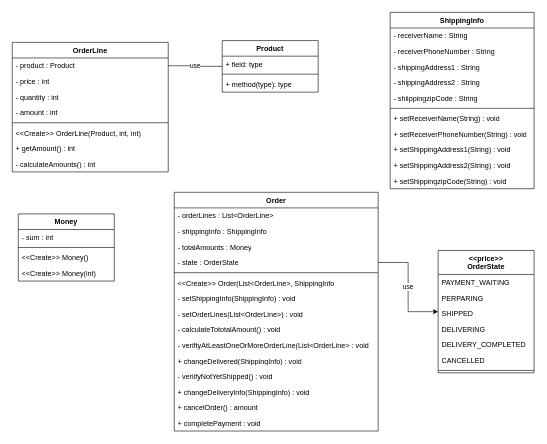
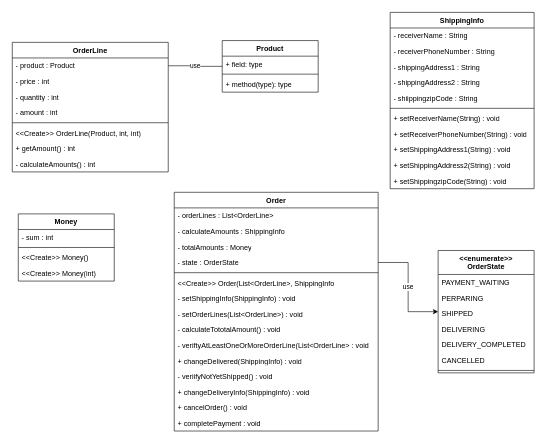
- <mxCell id="4" value="- shippingInfo : ShippingInfo" style="text;strokeColor=none;fillColor=none;align=left;verticalAlign=top;spacingLeft=4;spacingRight=4;overflow=hidden;rotatable=0;points=[[0,0.5],[1,0.5]];portConstraint=eastwest;whiteSpace=wrap;html=1;" vertex="1" parent="2"><mxGeometry y="52" width="340" height="26" as="geometry" /></mxCell>
+ <mxCell id="4" value="- calculateAmounts : ShippingInfo" style="text;strokeColor=none;fillColor=none;align=left;verticalAlign=top;spacingLeft=4;spacingRight=4;overflow=hidden;rotatable=0;points=[[0,0.5],[1,0.5]];portConstraint=eastwest;whiteSpace=wrap;html=1;" vertex="1" parent="2"><mxGeometry y="52" width="340" height="26" as="geometry" /></mxCell>
- <mxCell id="33" value="&amp;lt;&amp;lt;price&amp;gt;&amp;gt; &lt;br&gt;OrderState" style="swimlane;fontStyle=1;align=center;verticalAlign=top;childLayout=stackLayout;horizontal=1;startSize=40;horizontalStack=0;resizeParent=1;resizeParentMax=0;resizeLast=0;collapsible=1;marginBottom=0;whiteSpace=wrap;html=1;" vertex="1" parent="1"><mxGeometry x="730" y="417" width="160" height="204" as="geometry" /></mxCell>
+ <mxCell id="33" value="&amp;lt;&amp;lt;enumerate&amp;gt;&amp;gt; &lt;br&gt;OrderState" style="swimlane;fontStyle=1;align=center;verticalAlign=top;childLayout=stackLayout;horizontal=1;startSize=40;horizontalStack=0;resizeParent=1;resizeParentMax=0;resizeLast=0;collapsible=1;marginBottom=0;whiteSpace=wrap;html=1;" vertex="1" parent="1"><mxGeometry x="730" y="417" width="160" height="204" as="geometry" /></mxCell>
- <mxCell id="16" value="+ cancelOrder() : amount" style="text;strokeColor=none;fillColor=none;align=left;verticalAlign=top;spacingLeft=4;spacingRight=4;overflow=hidden;rotatable=0;points=[[0,0.5],[1,0.5]];portConstraint=eastwest;whiteSpace=wrap;html=1;" vertex="1" parent="2"><mxGeometry y="346" width="340" height="26" as="geometry" /></mxCell>
+ <mxCell id="16" value="+ cancelOrder() : void" style="text;strokeColor=none;fillColor=none;align=left;verticalAlign=top;spacingLeft=4;spacingRight=4;overflow=hidden;rotatable=0;points=[[0,0.5],[1,0.5]];portConstraint=eastwest;whiteSpace=wrap;html=1;" vertex="1" parent="2"><mxGeometry y="346" width="340" height="26" as="geometry" /></mxCell>
